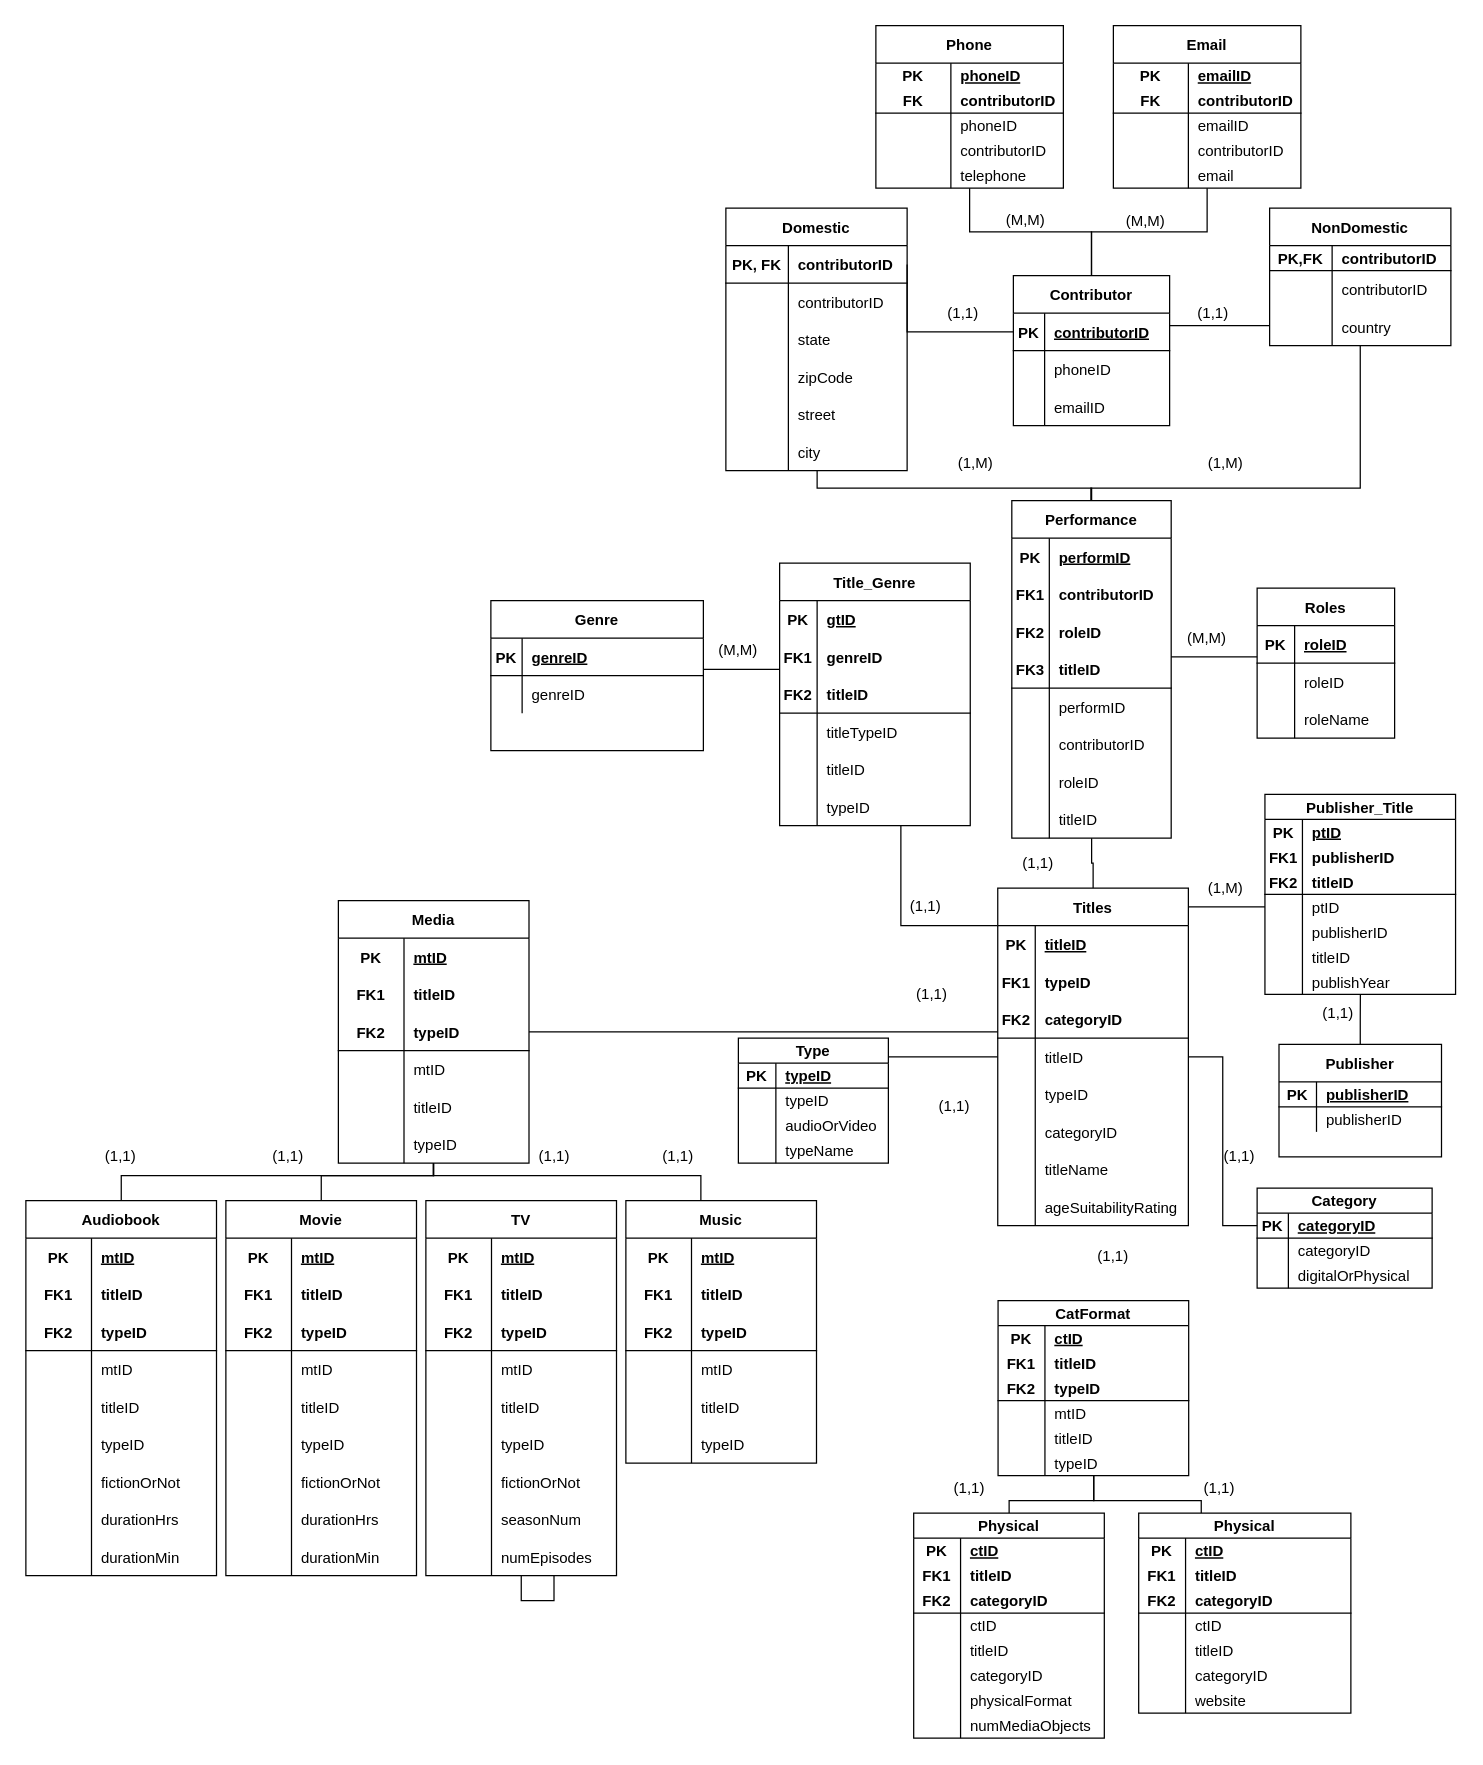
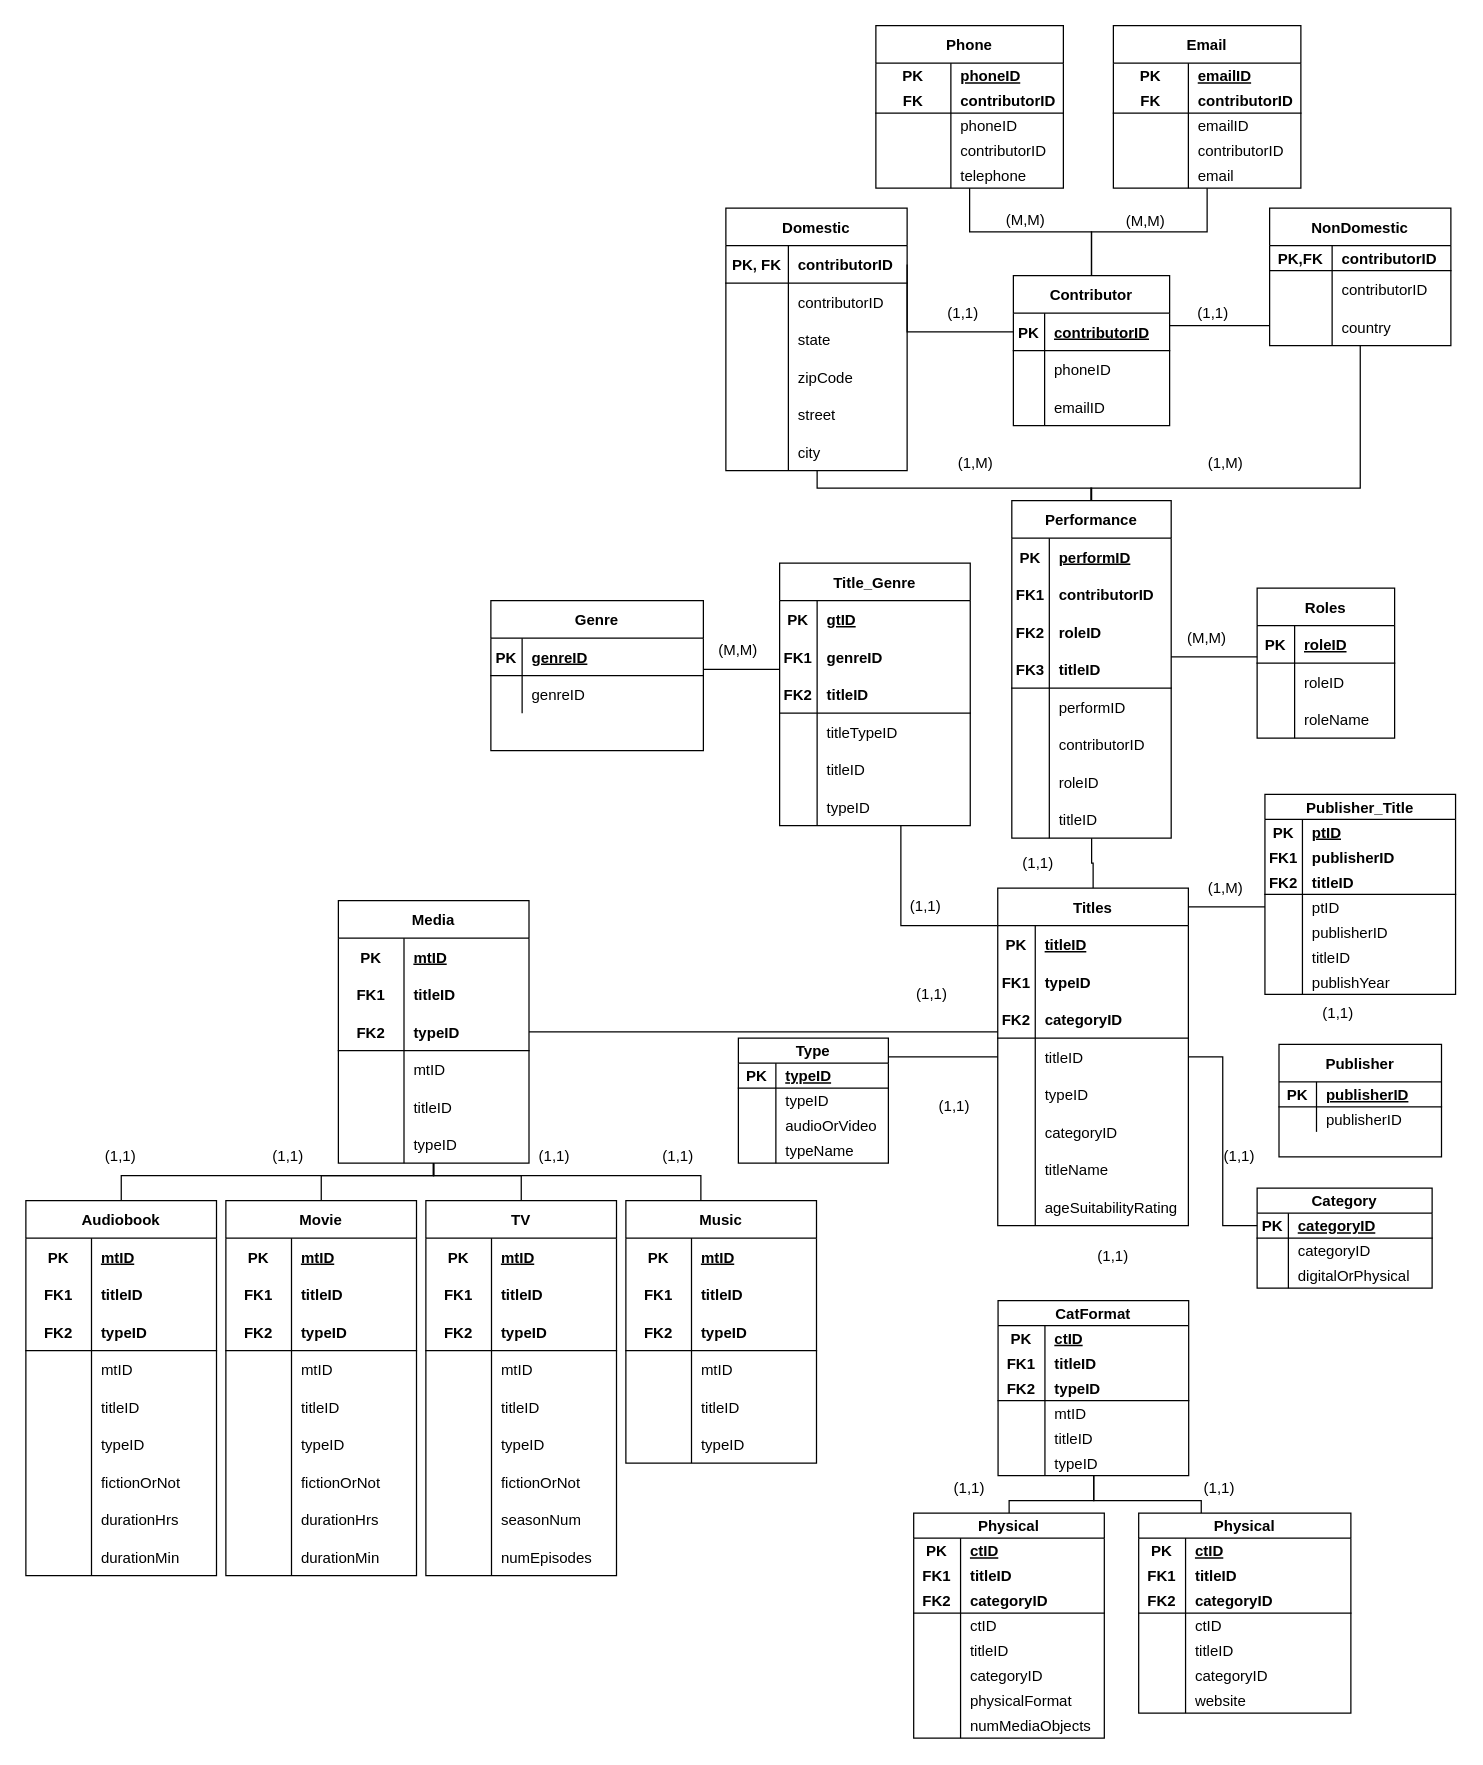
- <mxCell id="122" style="edgeStyle=orthogonalEdgeStyle;rounded=0;orthogonalLoop=1;jettySize=auto;html=1;endArrow=none;endFill=0;" parent="1" source="123" target="144" edge="1"><mxGeometry relative="1" as="geometry" /></mxCell>
- <mxCell id="317" style="edgeStyle=orthogonalEdgeStyle;rounded=0;orthogonalLoop=1;jettySize=auto;html=1;endArrow=none;endFill=0;" parent="1" source="318" target="345" edge="1"><mxGeometry relative="1" as="geometry" /></mxCell>
+ <mxCell id="317" style="edgeStyle=orthogonalEdgeStyle;rounded=0;orthogonalLoop=1;jettySize=auto;html=1;endArrow=none;endFill=0;" parent="1" source="318" target="238" edge="1"><mxGeometry relative="1" as="geometry" /></mxCell>
